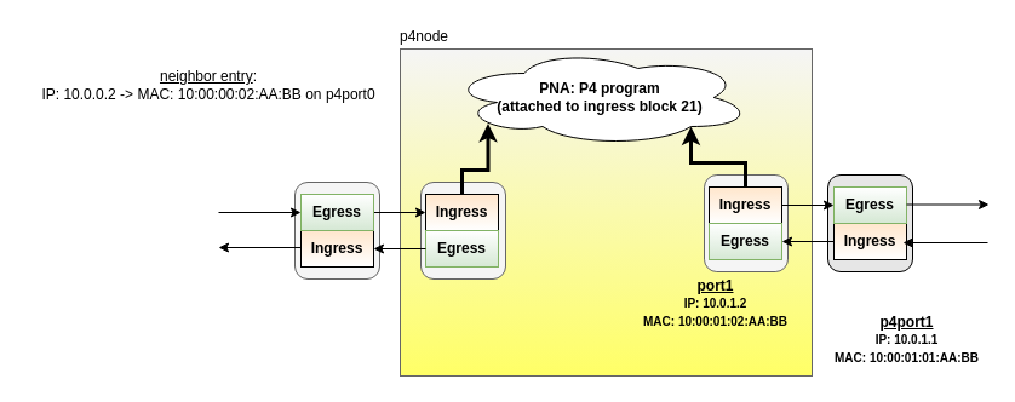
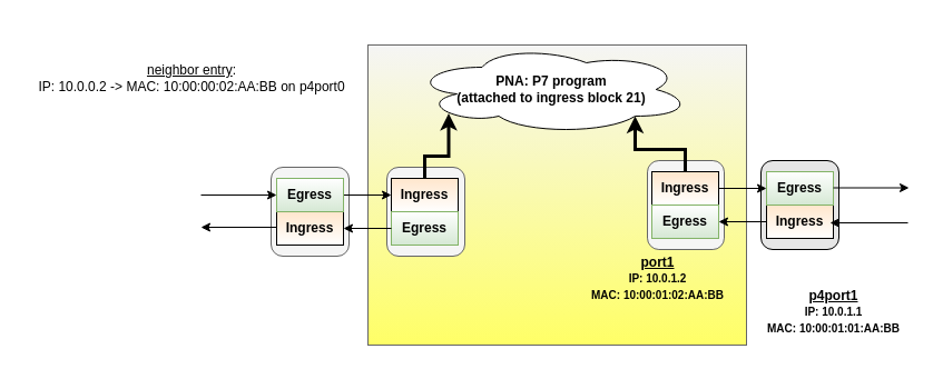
- <mxCell id="22" value="p4node" style="text;html=1;strokeColor=none;fillColor=none;align=center;verticalAlign=middle;whiteSpace=wrap;rounded=0;" parent="1" vertex="1"><mxGeometry x="330" y="20" width="40" height="20" as="geometry" /></mxCell>
- <mxCell id="4" value="&lt;b&gt;PNA: P4 program&lt;br&gt;(attached to ingress block 21)&lt;/b&gt;" style="ellipse;shape=cloud;whiteSpace=wrap;html=1;" parent="1" vertex="1"><mxGeometry x="370" y="40" width="250" height="80" as="geometry" /></mxCell>
+ <mxCell id="4" value="&lt;b&gt;PNA: P7 program&lt;br&gt;(attached to ingress block 21)&lt;/b&gt;" style="ellipse;shape=cloud;whiteSpace=wrap;html=1;" parent="1" vertex="1"><mxGeometry x="370" y="40" width="250" height="80" as="geometry" /></mxCell>
